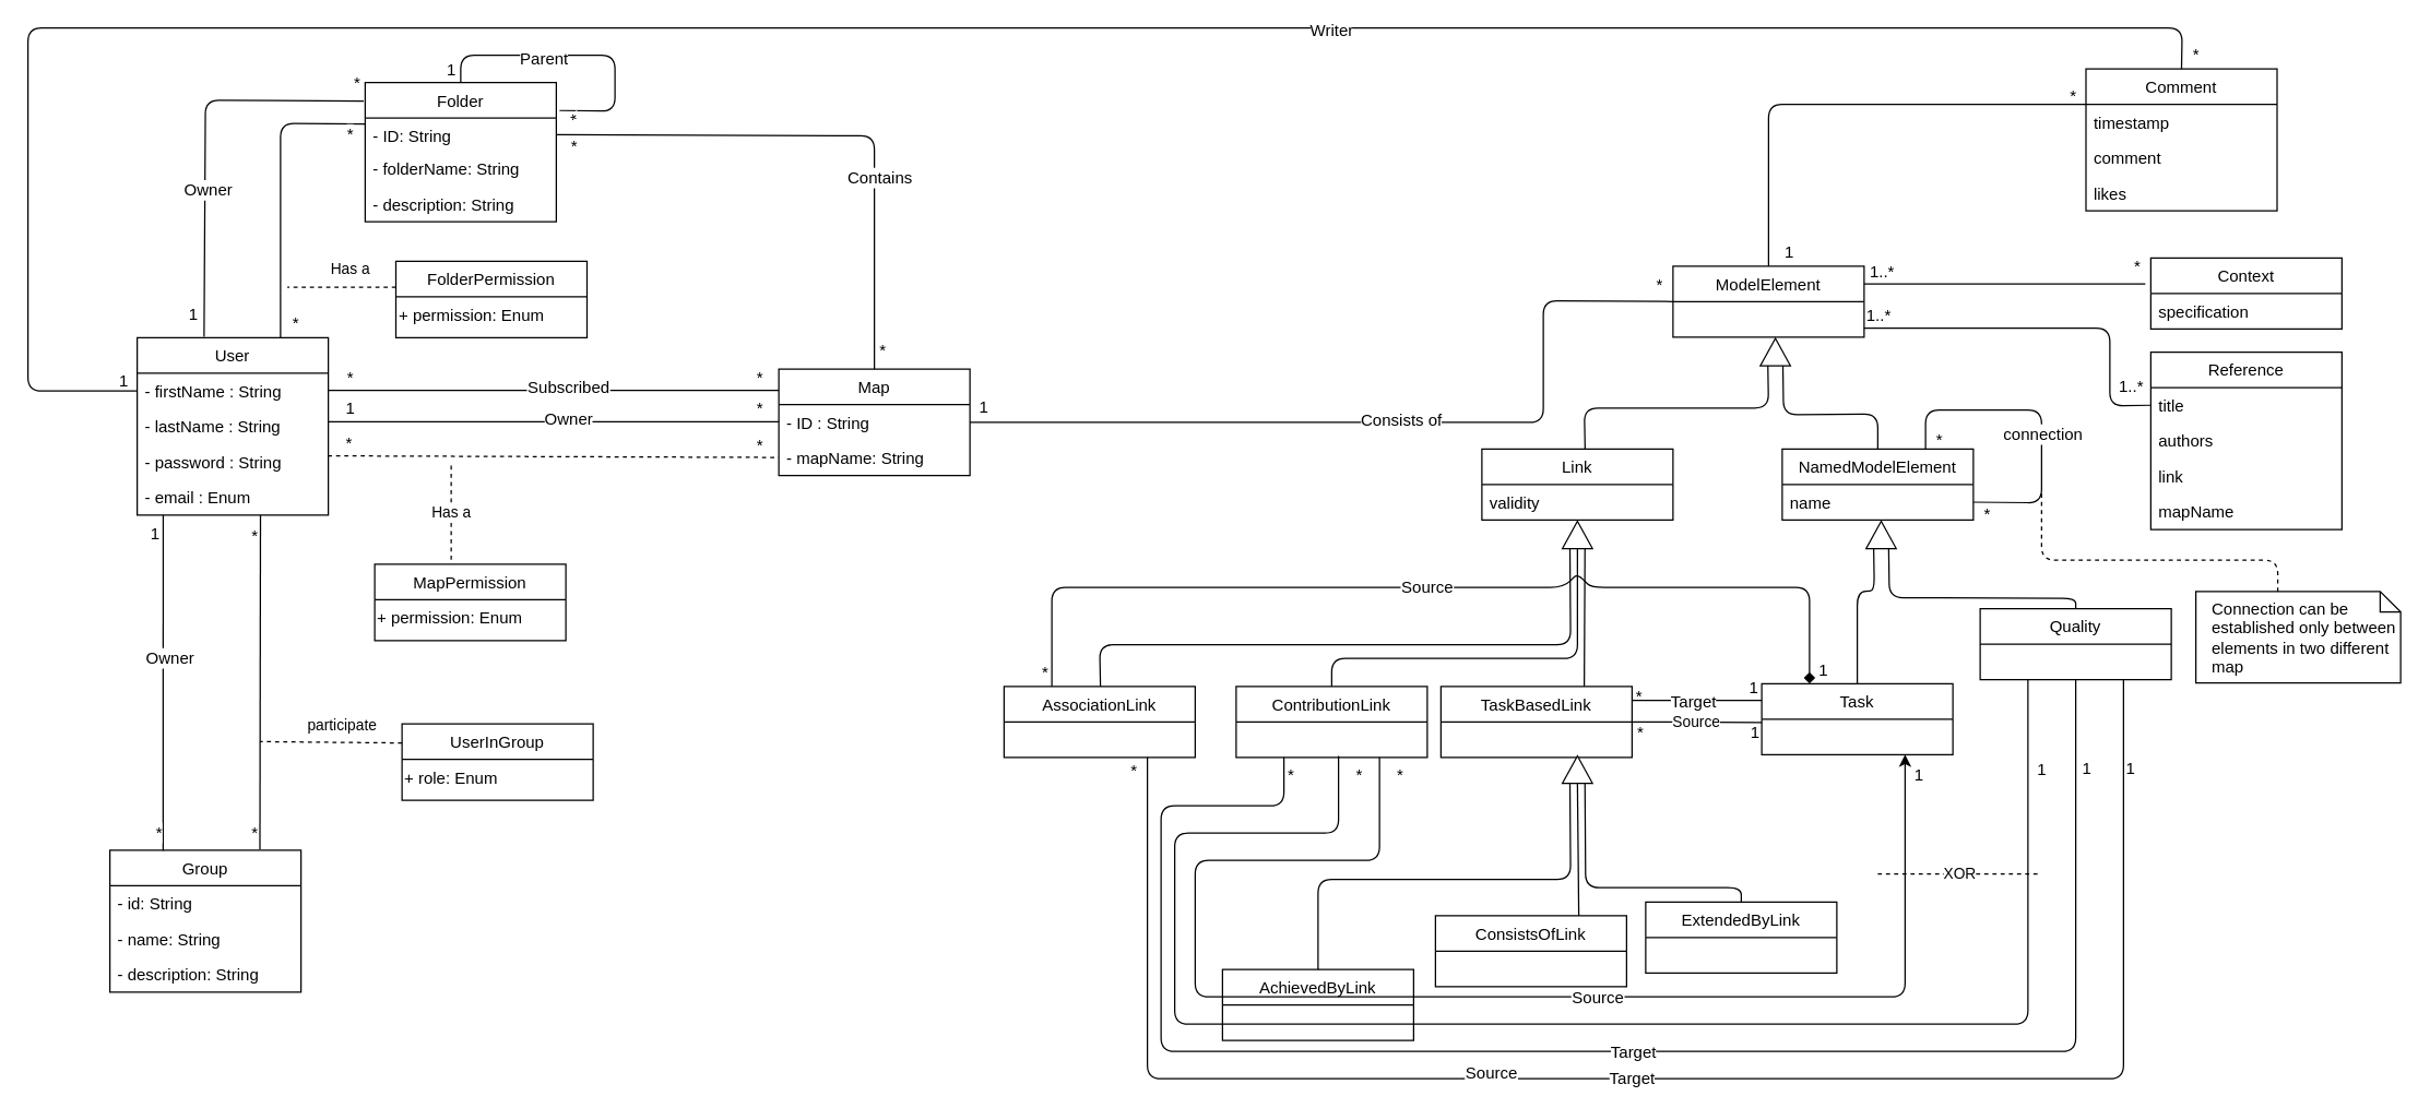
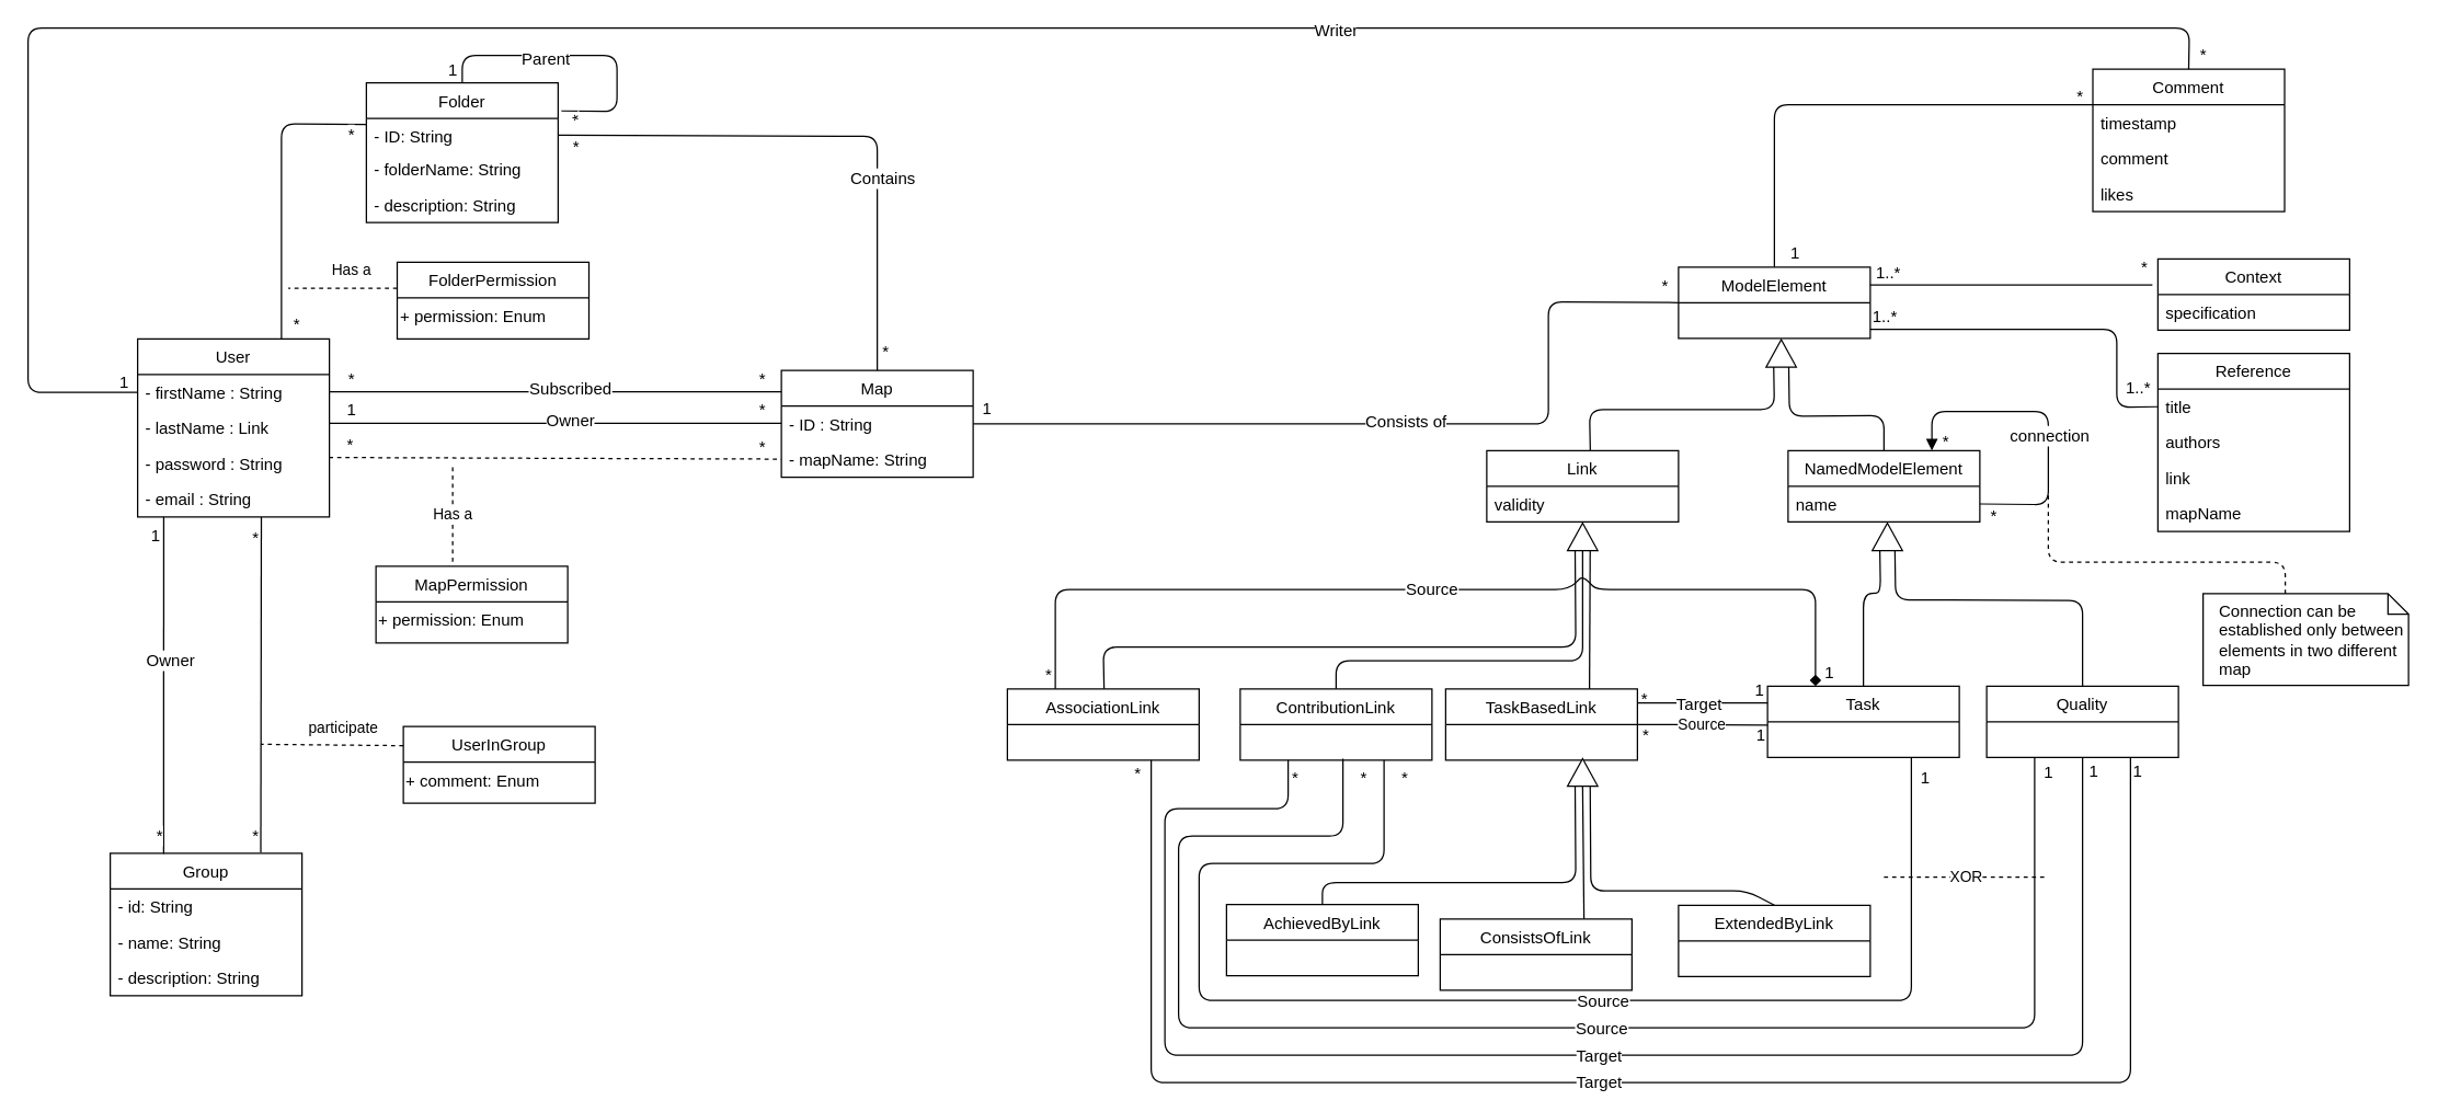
- <mxCell id="30" value="" style="endArrow=none;html=1;entryX=-0.008;entryY=0.133;entryDx=0;entryDy=0;exitX=0.35;exitY=-0.005;exitDx=0;exitDy=0;exitPerimeter=0;entryPerimeter=0;" parent="1" source="2" target="16" edge="1"><mxGeometry width="50" height="50" relative="1" as="geometry"><mxPoint x="150" y="240" as="sourcePoint" /><mxPoint x="200" y="206" as="targetPoint" /><Array as="points"><mxPoint x="150" y="73" /></Array></mxGeometry></mxCell>
- <mxCell id="31" value="Owner" style="text;html=1;align=center;verticalAlign=middle;resizable=0;points=[];;labelBackgroundColor=#ffffff;" parent="30" vertex="1" connectable="0"><mxGeometry x="-0.254" y="-2" relative="1" as="geometry"><mxPoint as="offset" /></mxGeometry></mxCell>
- <mxCell id="32" value="1" style="text;html=1;align=center;verticalAlign=middle;resizable=0;points=[];;labelBackgroundColor=#ffffff;" parent="30" vertex="1" connectable="0"><mxGeometry x="-0.954" y="1" relative="1" as="geometry"><mxPoint x="-8" y="-9.5" as="offset" /></mxGeometry></mxCell>
- <mxCell id="33" value="*" style="text;html=1;align=center;verticalAlign=middle;resizable=0;points=[];;labelBackgroundColor=#ffffff;" parent="30" vertex="1" connectable="0"><mxGeometry x="0.921" relative="1" as="geometry"><mxPoint x="5.5" y="-13.5" as="offset" /></mxGeometry></mxCell>
- <mxCell id="4" value="- lastName : String" style="text;strokeColor=none;fillColor=none;align=left;verticalAlign=top;spacingLeft=4;spacingRight=4;overflow=hidden;rotatable=0;points=[[0,0.5],[1,0.5]];portConstraint=eastwest;" parent="2" vertex="1"><mxGeometry y="52" width="140" height="26" as="geometry" /></mxCell>
+ <mxCell id="4" value="- lastName : Link" style="text;strokeColor=none;fillColor=none;align=left;verticalAlign=top;spacingLeft=4;spacingRight=4;overflow=hidden;rotatable=0;points=[[0,0.5],[1,0.5]];portConstraint=eastwest;" parent="2" vertex="1"><mxGeometry y="52" width="140" height="26" as="geometry" /></mxCell>
- <mxCell id="65" value="" style="endArrow=none;html=1;exitX=1;exitY=0.5;exitDx=0;exitDy=0;entryX=0.75;entryY=0;entryDx=0;entryDy=0;" parent="63" source="64" target="63" edge="1"><mxGeometry width="50" height="50" relative="1" as="geometry"><mxPoint x="170" y="111.5" as="sourcePoint" /><mxPoint x="220" y="61.5" as="targetPoint" /><Array as="points"><mxPoint x="190" y="39.5" /><mxPoint x="190" y="-28.5" /><mxPoint x="105" y="-28.5" /></Array></mxGeometry></mxCell>
+ <mxCell id="65" value="" style="endArrow=block;html=1;exitX=1;exitY=0.5;exitDx=0;exitDy=0;entryX=0.75;entryY=0;entryDx=0;entryDy=0;" parent="63" source="64" target="63" edge="1"><mxGeometry width="50" height="50" relative="1" as="geometry"><mxPoint x="170" y="111.5" as="sourcePoint" /><mxPoint x="220" y="61.5" as="targetPoint" /><Array as="points"><mxPoint x="190" y="39.5" /><mxPoint x="190" y="-28.5" /><mxPoint x="105" y="-28.5" /></Array></mxGeometry></mxCell>
- <mxCell id="6" value="- email : Enum&#10;" style="text;strokeColor=none;fillColor=none;align=left;verticalAlign=top;spacingLeft=4;spacingRight=4;overflow=hidden;rotatable=0;points=[[0,0.5],[1,0.5]];portConstraint=eastwest;" parent="2" vertex="1"><mxGeometry y="104" width="140" height="26" as="geometry" /></mxCell>
+ <mxCell id="6" value="- email : String&#10;" style="text;strokeColor=none;fillColor=none;align=left;verticalAlign=top;spacingLeft=4;spacingRight=4;overflow=hidden;rotatable=0;points=[[0,0.5],[1,0.5]];portConstraint=eastwest;" parent="2" vertex="1"><mxGeometry y="104" width="140" height="26" as="geometry" /></mxCell>
- <mxCell id="76" value="Quality" style="swimlane;fontStyle=0;childLayout=stackLayout;horizontal=1;startSize=26;fillColor=none;horizontalStack=0;resizeParent=1;resizeParentMax=0;resizeLast=0;collapsible=1;marginBottom=0;" parent="1" vertex="1"><mxGeometry x="1450" y="445.5" width="140" height="52" as="geometry" /></mxCell>
+ <mxCell id="76" value="Quality" style="swimlane;fontStyle=0;childLayout=stackLayout;horizontal=1;startSize=26;fillColor=none;horizontalStack=0;resizeParent=1;resizeParentMax=0;resizeLast=0;collapsible=1;marginBottom=0;" parent="1" vertex="1"><mxGeometry x="1450" y="500.5" width="140" height="52" as="geometry" /></mxCell>
- <mxCell id="107" value="" style="endArrow=classic;html=1;entryX=0.75;entryY=1;entryDx=0;entryDy=0;exitX=0.75;exitY=1;exitDx=0;exitDy=0;" parent="1" source="86" target="75" edge="1"><mxGeometry width="50" height="50" relative="1" as="geometry"><mxPoint x="1385" y="630" as="sourcePoint" /><mxPoint x="1435" y="580" as="targetPoint" /><Array as="points"><mxPoint x="1010" y="630" /><mxPoint x="875" y="630" /><mxPoint x="875" y="730" /><mxPoint x="1395" y="730" /></Array></mxGeometry></mxCell>
+ <mxCell id="107" value="" style="endArrow=none;html=1;entryX=0.75;entryY=1;entryDx=0;entryDy=0;exitX=0.75;exitY=1;exitDx=0;exitDy=0;" parent="1" source="86" target="75" edge="1"><mxGeometry width="50" height="50" relative="1" as="geometry"><mxPoint x="1385" y="630" as="sourcePoint" /><mxPoint x="1435" y="580" as="targetPoint" /><Array as="points"><mxPoint x="1010" y="630" /><mxPoint x="875" y="630" /><mxPoint x="875" y="730" /><mxPoint x="1395" y="730" /></Array></mxGeometry></mxCell>
- <mxCell id="21" value="+ role: Enum" style="text;html=1;" parent="20" vertex="1"><mxGeometry y="26" width="140" height="30" as="geometry" /></mxCell>
+ <mxCell id="21" value="+ comment: Enum" style="text;html=1;" parent="20" vertex="1"><mxGeometry y="26" width="140" height="30" as="geometry" /></mxCell>
- <mxCell id="79" value="ExtendedByLink" style="swimlane;fontStyle=0;childLayout=stackLayout;horizontal=1;startSize=26;fillColor=none;horizontalStack=0;resizeParent=1;resizeParentMax=0;resizeLast=0;collapsible=1;marginBottom=0;" parent="1" vertex="1"><mxGeometry x="1205" y="660.5" width="140" height="52" as="geometry" /></mxCell>
+ <mxCell id="79" value="ExtendedByLink" style="swimlane;fontStyle=0;childLayout=stackLayout;horizontal=1;startSize=26;fillColor=none;horizontalStack=0;resizeParent=1;resizeParentMax=0;resizeLast=0;collapsible=1;marginBottom=0;" parent="1" vertex="1"><mxGeometry x="1225" y="660.5" width="140" height="52" as="geometry" /></mxCell>
- <mxCell id="77" value="AchievedByLink" style="swimlane;fontStyle=0;childLayout=stackLayout;horizontal=1;startSize=26;fillColor=none;horizontalStack=0;resizeParent=1;resizeParentMax=0;resizeLast=0;collapsible=1;marginBottom=0;" parent="1" vertex="1"><mxGeometry x="895" y="710" width="140" height="52" as="geometry" /></mxCell>
+ <mxCell id="77" value="AchievedByLink" style="swimlane;fontStyle=0;childLayout=stackLayout;horizontal=1;startSize=26;fillColor=none;horizontalStack=0;resizeParent=1;resizeParentMax=0;resizeLast=0;collapsible=1;marginBottom=0;" parent="1" vertex="1"><mxGeometry x="895" y="660" width="140" height="52" as="geometry" /></mxCell>
